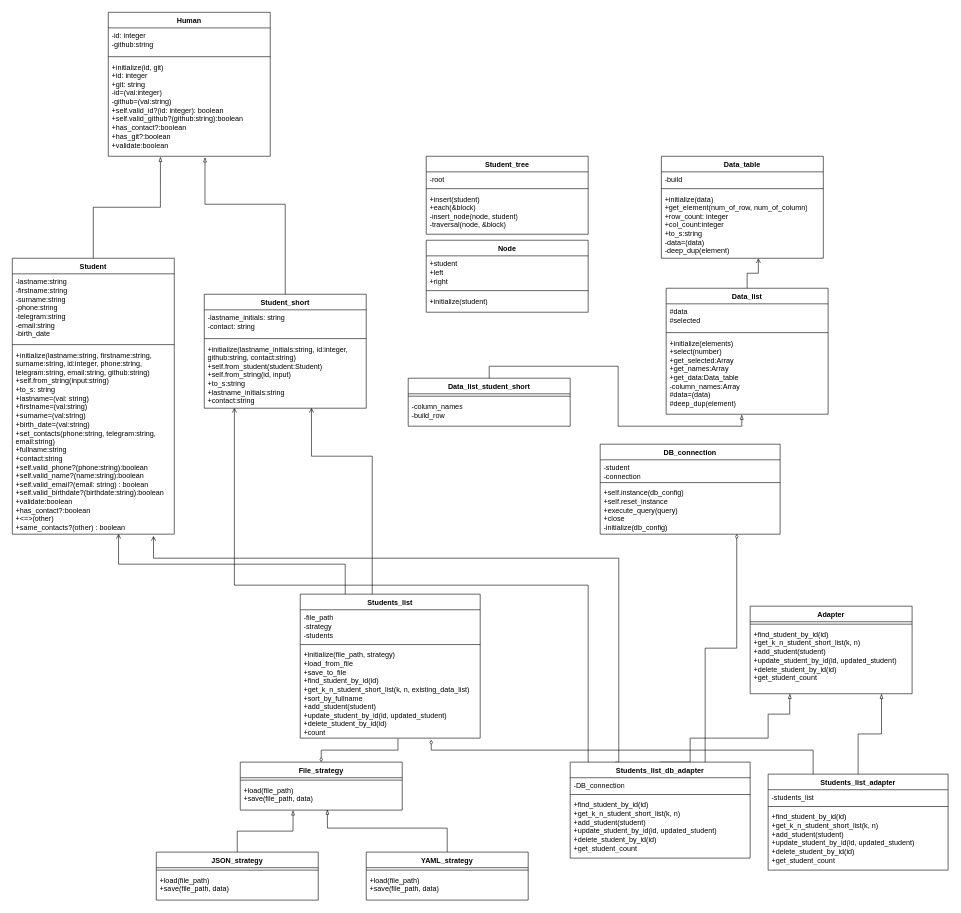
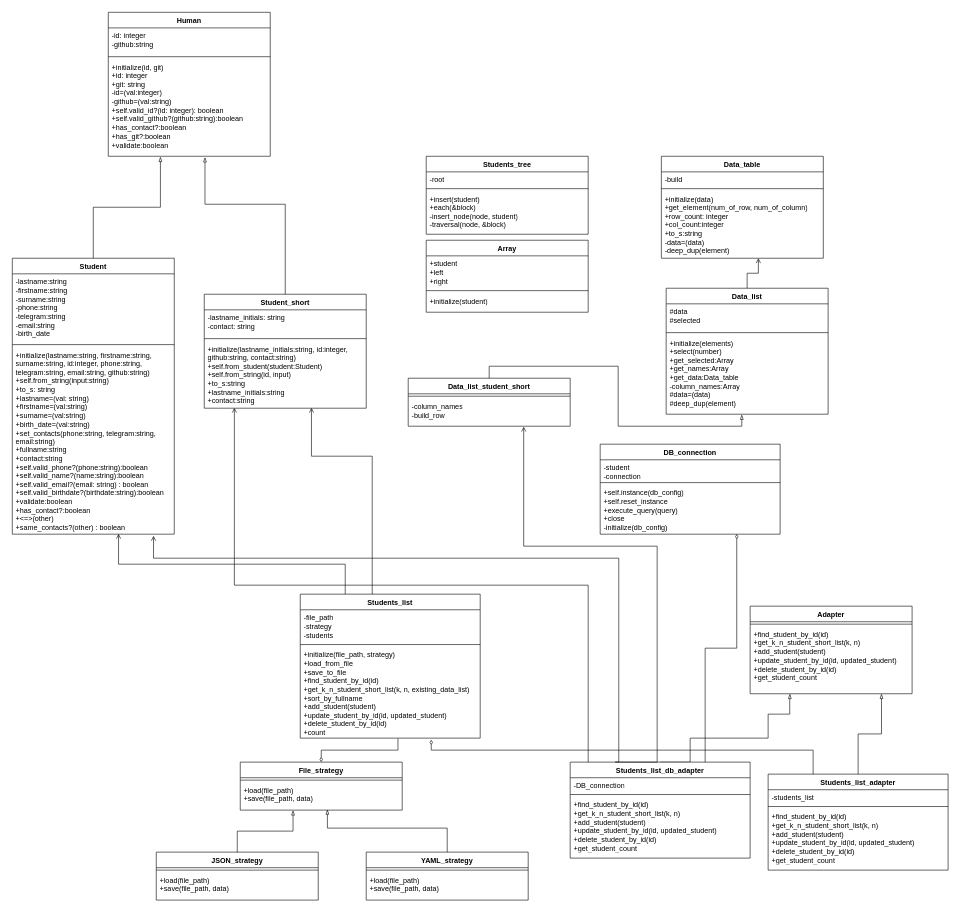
- <mxCell id="32" value="Student_tree" style="swimlane;fontStyle=1;align=center;verticalAlign=top;childLayout=stackLayout;horizontal=1;startSize=26;horizontalStack=0;resizeParent=1;resizeParentMax=0;resizeLast=0;collapsible=1;marginBottom=0;whiteSpace=wrap;html=1;" parent="1" vertex="1"><mxGeometry x="710" y="260" width="270" height="130" as="geometry" /></mxCell>
+ <mxCell id="32" value="Students_tree" style="swimlane;fontStyle=1;align=center;verticalAlign=top;childLayout=stackLayout;horizontal=1;startSize=26;horizontalStack=0;resizeParent=1;resizeParentMax=0;resizeLast=0;collapsible=1;marginBottom=0;whiteSpace=wrap;html=1;" parent="1" vertex="1"><mxGeometry x="710" y="260" width="270" height="130" as="geometry" /></mxCell>
- <mxCell id="36" value="Node" style="swimlane;fontStyle=1;align=center;verticalAlign=top;childLayout=stackLayout;horizontal=1;startSize=26;horizontalStack=0;resizeParent=1;resizeParentMax=0;resizeLast=0;collapsible=1;marginBottom=0;whiteSpace=wrap;html=1;" parent="1" vertex="1"><mxGeometry x="710" y="400" width="270" height="120" as="geometry" /></mxCell>
+ <mxCell id="36" value="Array" style="swimlane;fontStyle=1;align=center;verticalAlign=top;childLayout=stackLayout;horizontal=1;startSize=26;horizontalStack=0;resizeParent=1;resizeParentMax=0;resizeLast=0;collapsible=1;marginBottom=0;whiteSpace=wrap;html=1;" parent="1" vertex="1"><mxGeometry x="710" y="400" width="270" height="120" as="geometry" /></mxCell>
+ <mxCell id="65" style="edgeStyle=orthogonalEdgeStyle;rounded=0;orthogonalLoop=1;jettySize=auto;html=1;exitX=0.25;exitY=0;exitDx=0;exitDy=0;entryX=0.713;entryY=1.018;entryDx=0;entryDy=0;entryPerimeter=0;endArrow=open;endFill=0;" parent="1" source="56" target="22" edge="1"><mxGeometry relative="1" as="geometry"><mxPoint x="1080" y="1000" as="sourcePoint" /><Array as="points"><mxPoint x="1095" y="910" /><mxPoint x="873" y="910" /></Array></mxGeometry></mxCell>
